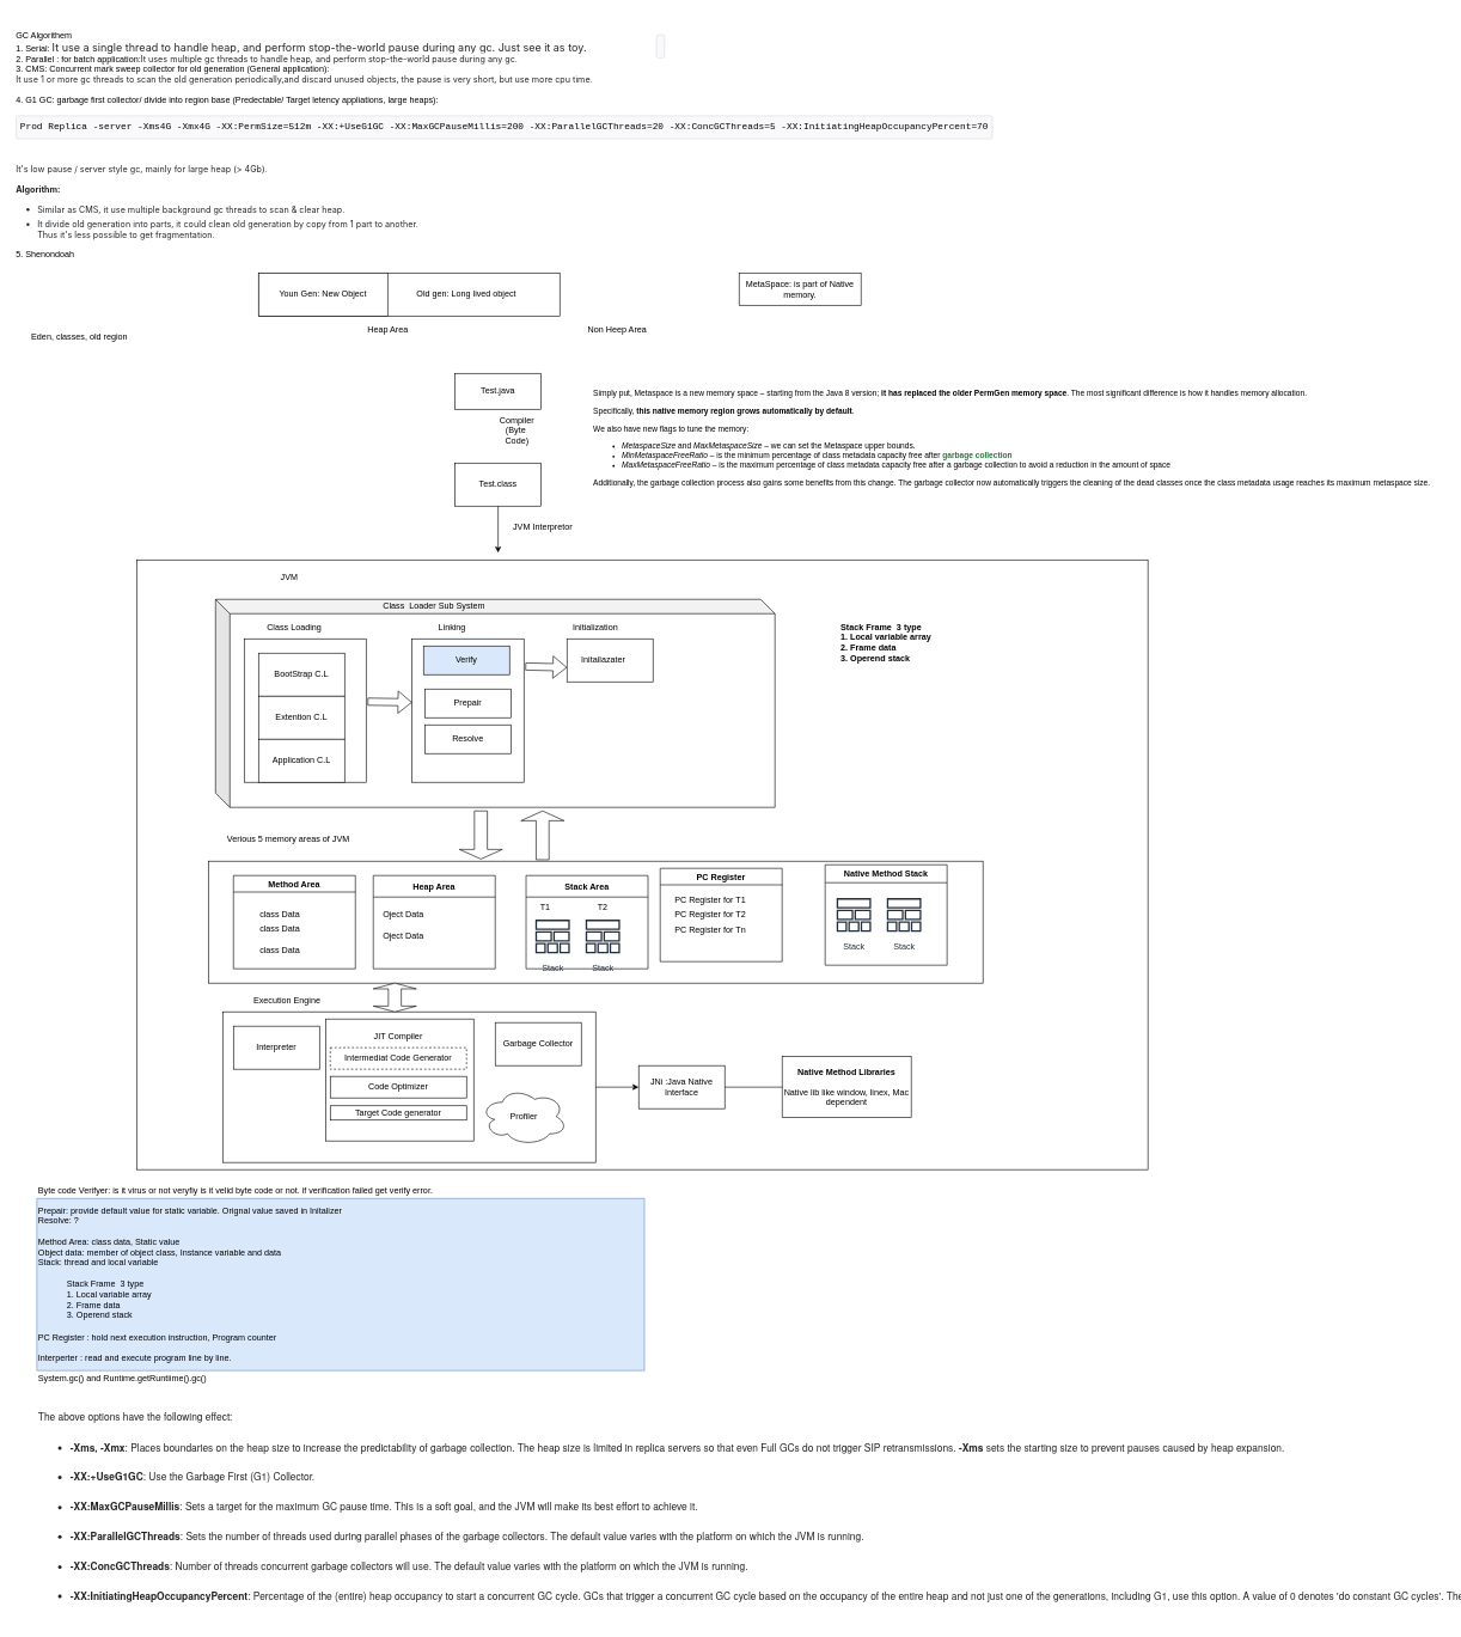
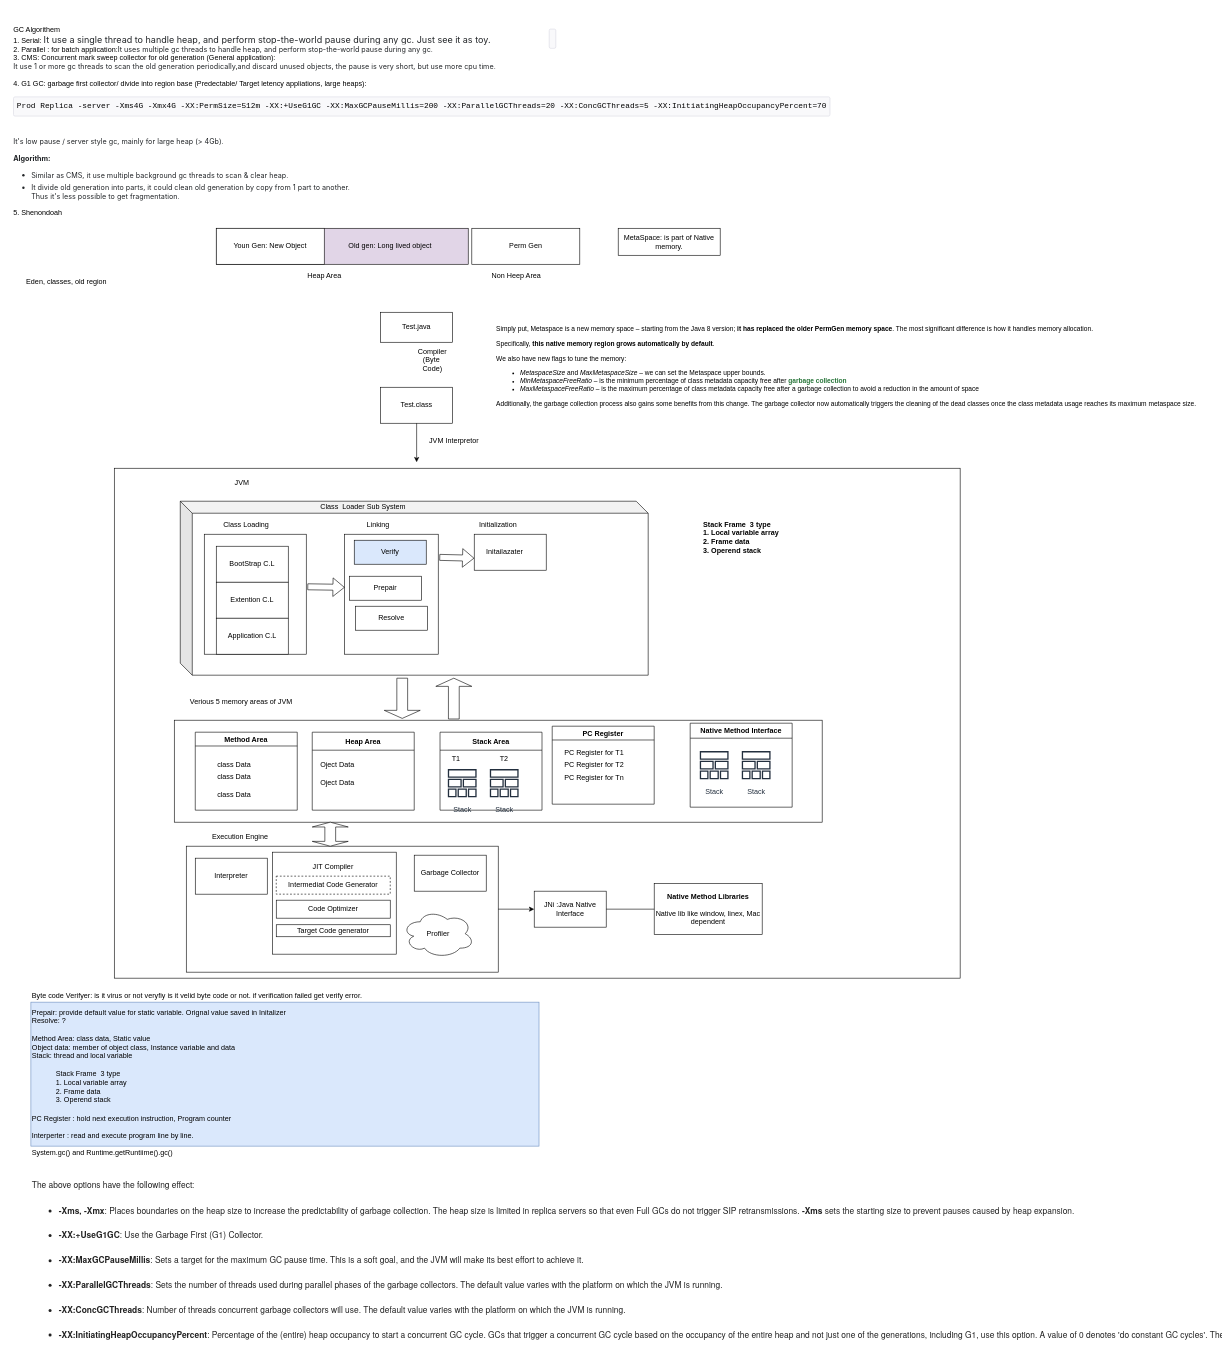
- <mxCell id="66" value="&lt;span style=&quot;white-space: pre;&quot;&gt;&#09;&lt;/span&gt;&lt;span style=&quot;white-space: pre;&quot;&gt;&#09;&lt;/span&gt;&lt;span style=&quot;white-space: pre;&quot;&gt;&#09;&lt;/span&gt;&lt;span style=&quot;white-space: pre;&quot;&gt;&#09;&lt;/span&gt;&lt;span style=&quot;white-space: pre;&quot;&gt;&#09;&lt;/span&gt;&lt;span style=&quot;white-space: pre;&quot;&gt;&#09;&lt;/span&gt;Old gen: Long lived object" style="rounded=0;whiteSpace=wrap;html=1;" parent="1" vertex="1"><mxGeometry x="360" y="380" width="420" height="60" as="geometry" /></mxCell>
+ <mxCell id="66" value="&lt;span style=&quot;white-space: pre;&quot;&gt;&#09;&lt;/span&gt;&lt;span style=&quot;white-space: pre;&quot;&gt;&#09;&lt;/span&gt;&lt;span style=&quot;white-space: pre;&quot;&gt;&#09;&lt;/span&gt;&lt;span style=&quot;white-space: pre;&quot;&gt;&#09;&lt;/span&gt;&lt;span style=&quot;white-space: pre;&quot;&gt;&#09;&lt;/span&gt;&lt;span style=&quot;white-space: pre;&quot;&gt;&#09;&lt;/span&gt;Old gen: Long lived object" style="rounded=0;whiteSpace=wrap;html=1;fillColor=#e1d5e7;" parent="1" vertex="1"><mxGeometry x="360" y="380" width="420" height="60" as="geometry" /></mxCell>
+ <mxCell id="68" value="Perm Gen" style="rounded=0;whiteSpace=wrap;html=1;" parent="1" vertex="1"><mxGeometry x="786" y="380" width="180" height="60" as="geometry" /></mxCell>
- <mxCell id="12" value="Prepair" style="rounded=0;whiteSpace=wrap;html=1;" parent="1" vertex="1"><mxGeometry x="592" y="960" width="120" height="40" as="geometry" /></mxCell>
+ <mxCell id="12" value="Prepair" style="rounded=0;whiteSpace=wrap;html=1;" parent="1" vertex="1"><mxGeometry x="582" y="960" width="120" height="40" as="geometry" /></mxCell>
- <mxCell id="24" value="Native Method Stack" style="swimlane;startSize=25;rounded=0;" parent="1" vertex="1"><mxGeometry x="1150" y="1205" width="170" height="140" as="geometry" /></mxCell>
+ <mxCell id="24" value="Native Method Interface" style="swimlane;startSize=25;rounded=0;" parent="1" vertex="1"><mxGeometry x="1150" y="1205" width="170" height="140" as="geometry" /></mxCell>
